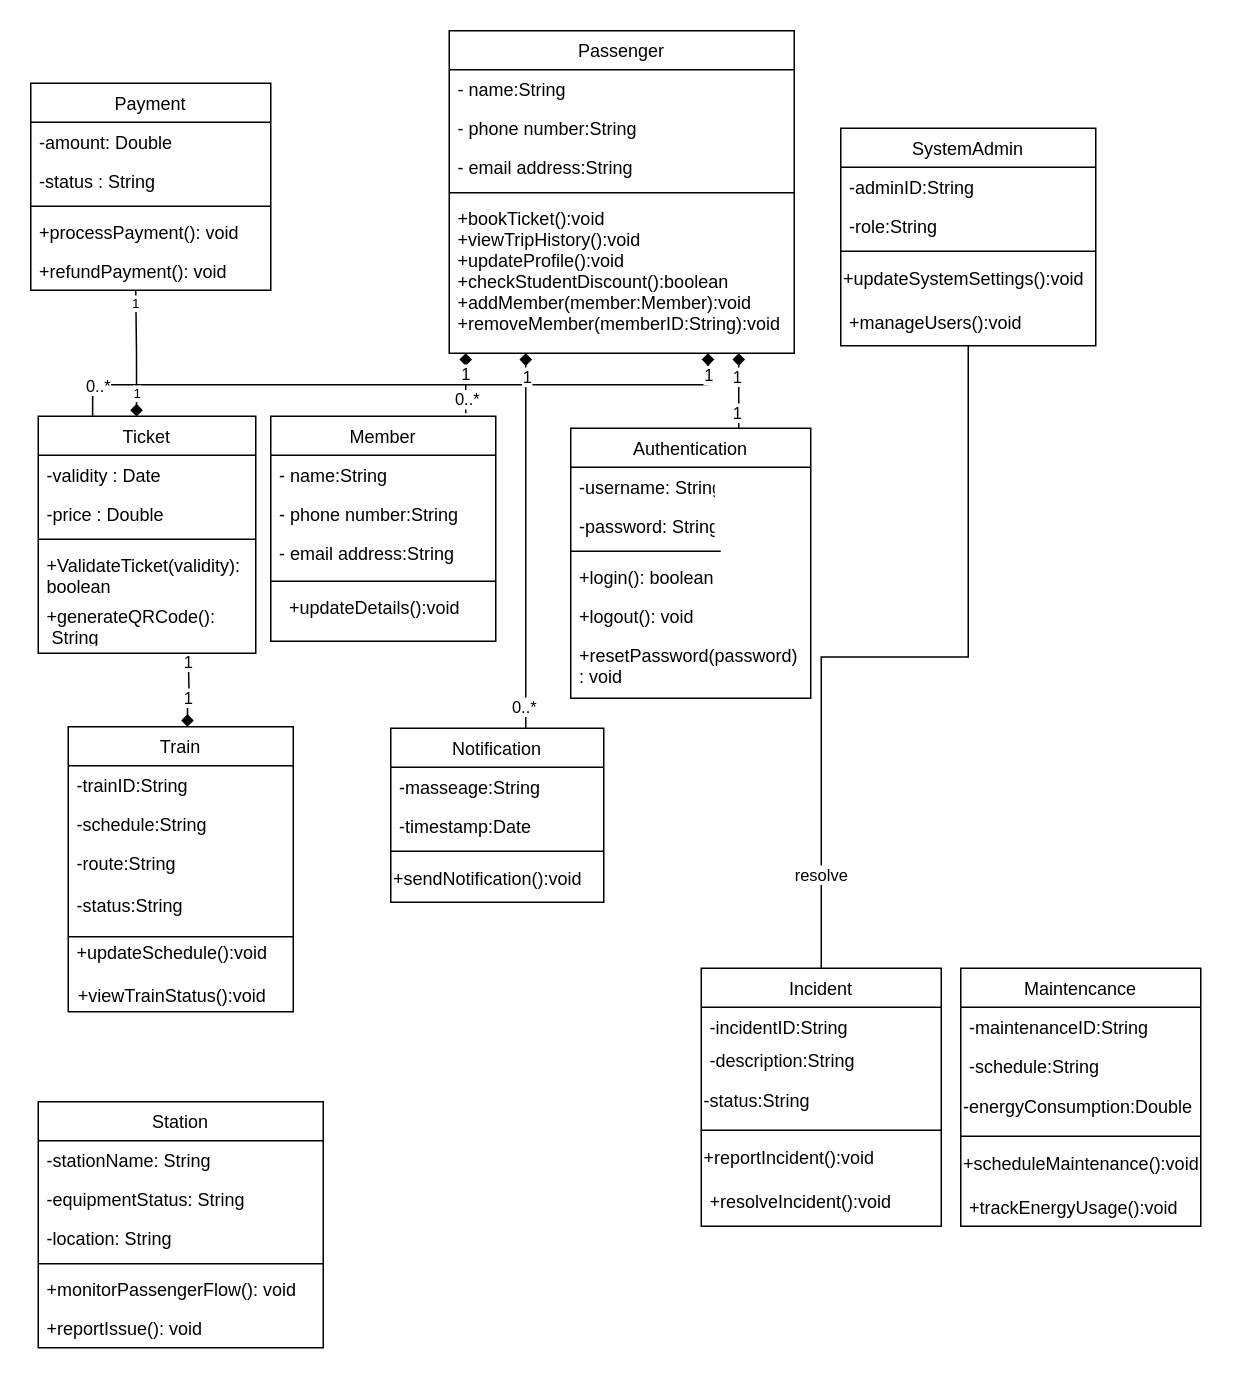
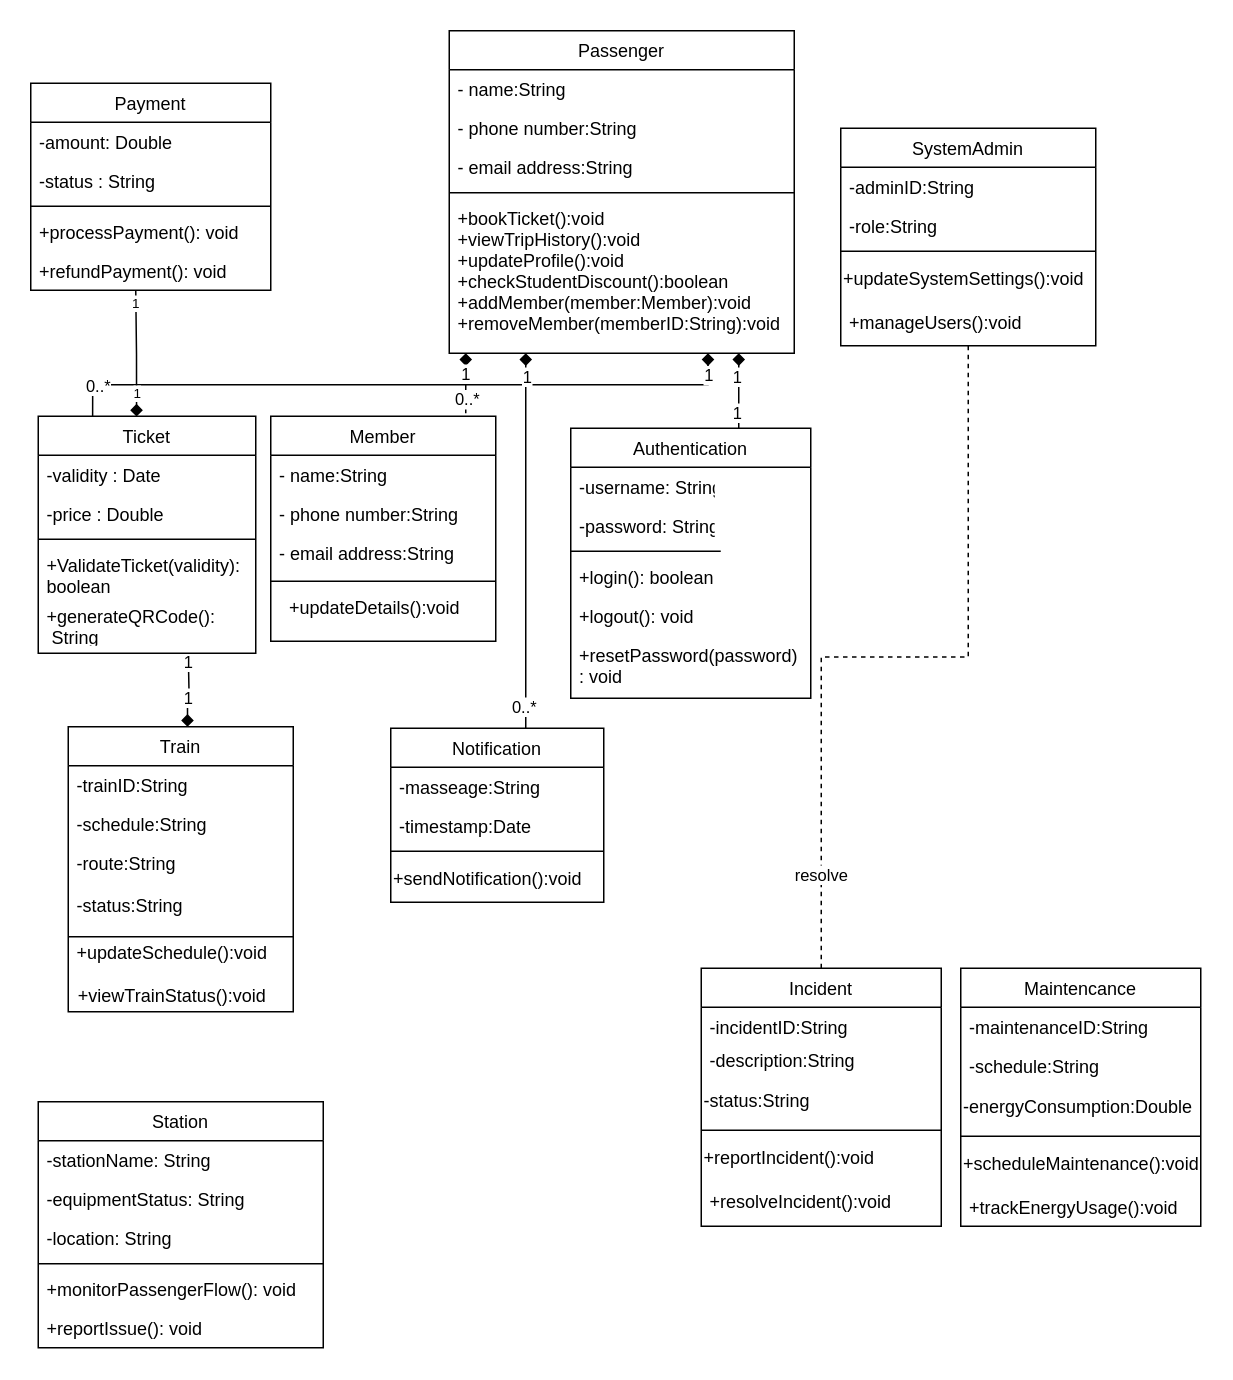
- <mxCell id="47" style="edgeStyle=orthogonalEdgeStyle;rounded=0;orthogonalLoop=1;jettySize=auto;html=1;entryX=0.5;entryY=0;entryDx=0;entryDy=0;endArrow=none;endFill=0;" edge="1" parent="1" source="49" target="8"><mxGeometry relative="1" as="geometry" /></mxCell>
+ <mxCell id="47" style="edgeStyle=orthogonalEdgeStyle;rounded=0;orthogonalLoop=1;jettySize=auto;html=1;entryX=0.5;entryY=0;entryDx=0;entryDy=0;endArrow=none;endFill=0;dashed=1;" edge="1" parent="1" source="49" target="8"><mxGeometry relative="1" as="geometry" /></mxCell>
